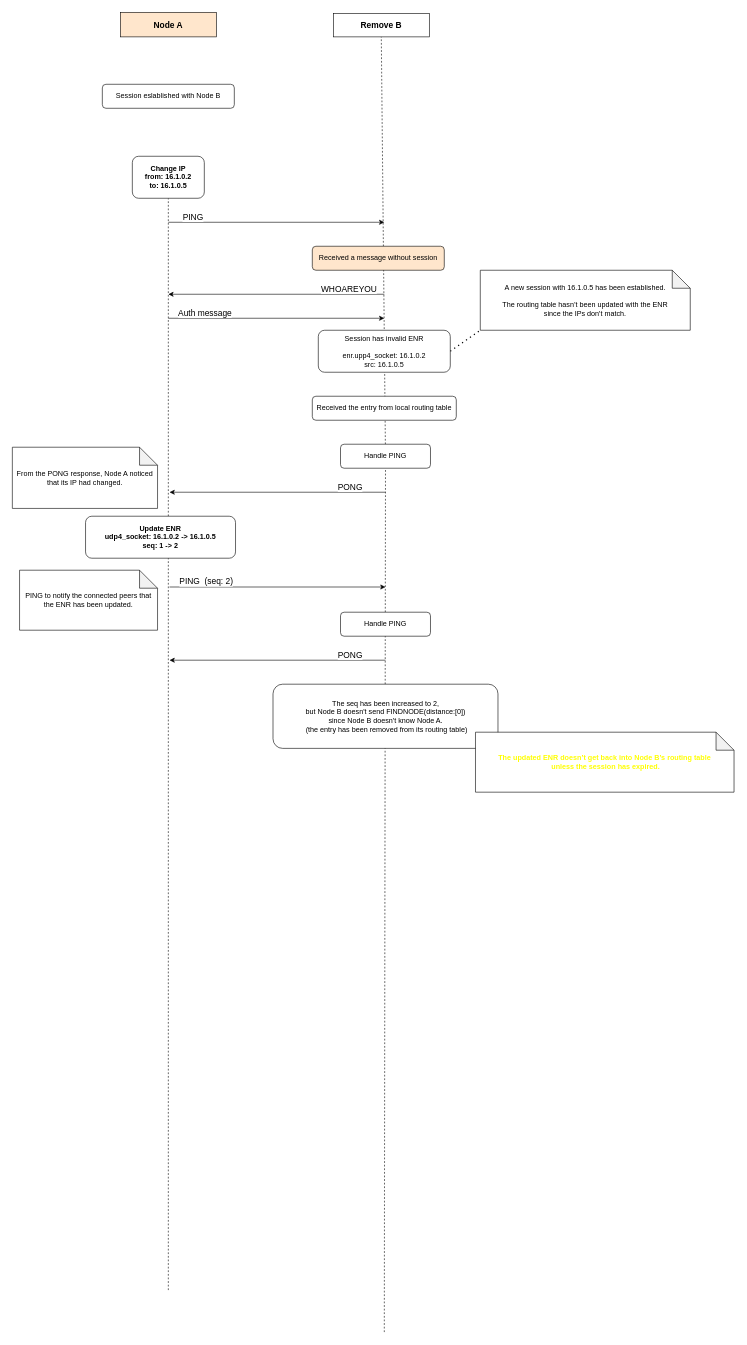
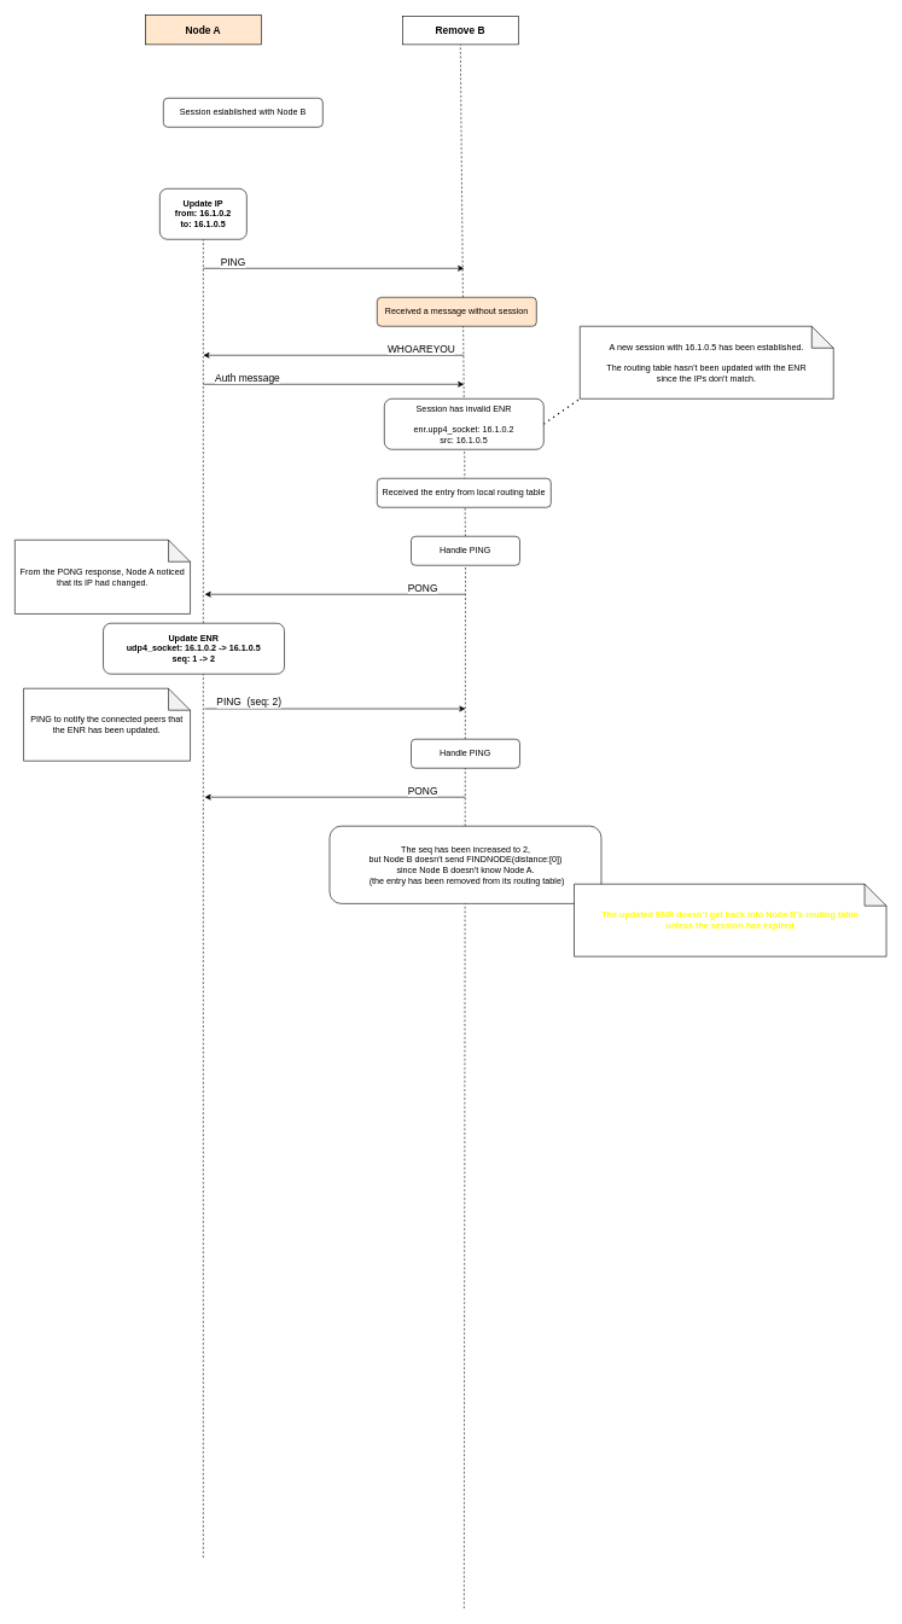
- <mxCell id="27" value="Session eslablished with Node B" style="rounded=1;whiteSpace=wrap;html=1;" parent="1" vertex="1"><mxGeometry x="170" y="140" width="220" height="40" as="geometry" /></mxCell>
+ <mxCell id="27" value="Session eslablished with Node B" style="rounded=1;whiteSpace=wrap;html=1;" parent="1" vertex="1"><mxGeometry x="225" y="135" width="220" height="40" as="geometry" /></mxCell>
- <mxCell id="7" value="&lt;b&gt;Change IP&lt;br&gt;from: 16.1.0.2&lt;br&gt;to: 16.1.0.5&lt;br&gt;&lt;/b&gt;" style="rounded=1;whiteSpace=wrap;html=1;" parent="1" vertex="1"><mxGeometry x="220" y="260" width="120" height="70" as="geometry" /></mxCell>
+ <mxCell id="7" value="&lt;b&gt;Update IP&lt;br&gt;from: 16.1.0.2&lt;br&gt;to: 16.1.0.5&lt;br&gt;&lt;/b&gt;" style="rounded=1;whiteSpace=wrap;html=1;" parent="1" vertex="1"><mxGeometry x="220" y="260" width="120" height="70" as="geometry" /></mxCell>
